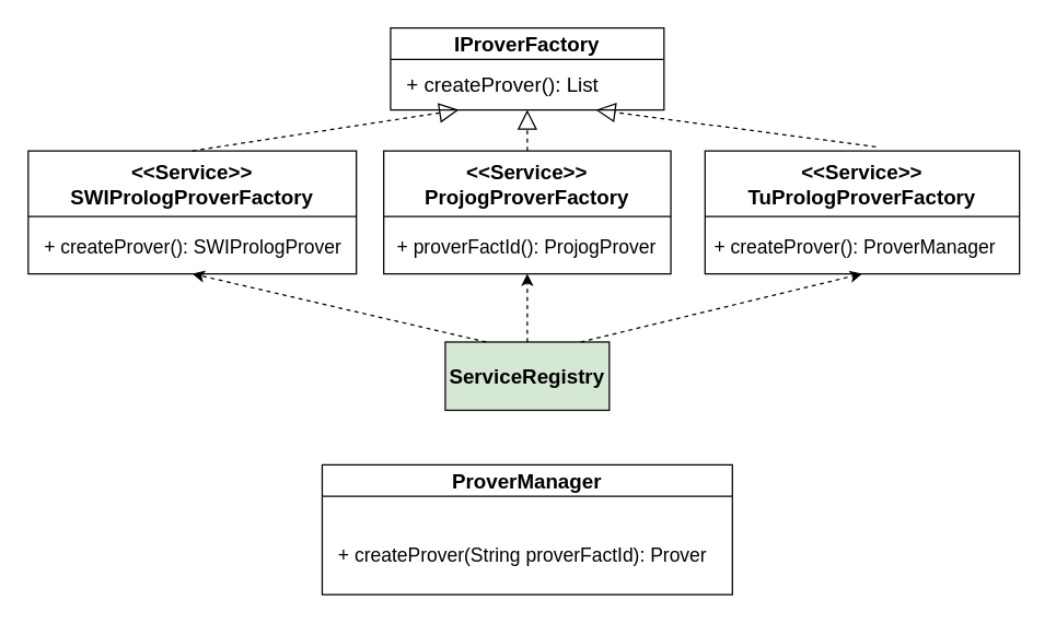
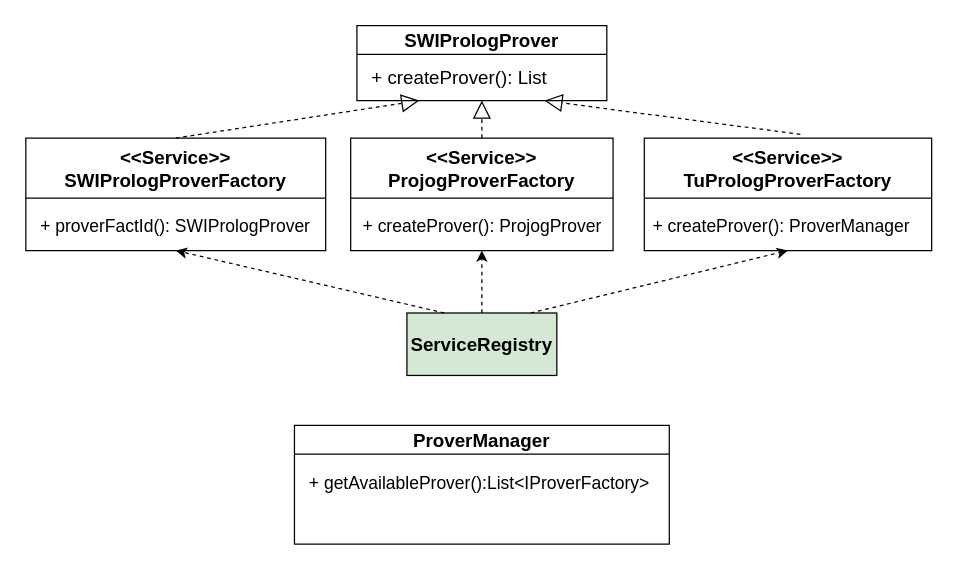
- <mxCell id="15" value="IProverFactory" style="swimlane;fontSize=15;" vertex="1" parent="1"><mxGeometry x="285" width="200" height="60" as="geometry" y="20" /></mxCell>
+ <mxCell id="15" value="SWIPrologProver" style="swimlane;fontSize=15;" vertex="1" parent="1"><mxGeometry x="285" width="200" height="60" as="geometry" y="20" /></mxCell>
- <mxCell id="3" value="&lt;font style=&quot;font-size: 14px&quot;&gt;+ createProver(): SWIPrologProver&lt;/font&gt;" style="text;html=1;resizable=0;points=[];autosize=1;align=left;verticalAlign=top;spacingTop=-4;" vertex="1" parent="2"><mxGeometry x="10" y="60" width="240" height="20" as="geometry" /></mxCell>
+ <mxCell id="3" value="&lt;font style=&quot;font-size: 14px&quot;&gt;+ proverFactId(): SWIPrologProver&lt;/font&gt;" style="text;html=1;resizable=0;points=[];autosize=1;align=left;verticalAlign=top;spacingTop=-4;" vertex="1" parent="2"><mxGeometry x="10" y="60" width="240" height="20" as="geometry" /></mxCell>
- <mxCell id="5" value="&lt;font style=&quot;font-size: 14px&quot;&gt;+ proverFactId(): ProjogProver&lt;/font&gt;" style="text;html=1;resizable=0;points=[];autosize=1;align=left;verticalAlign=top;spacingTop=-4;" vertex="1" parent="4"><mxGeometry x="7.5" y="60" width="210" height="20" as="geometry" /></mxCell>
+ <mxCell id="5" value="&lt;font style=&quot;font-size: 14px&quot;&gt;+ createProver(): ProjogProver&lt;/font&gt;" style="text;html=1;resizable=0;points=[];autosize=1;align=left;verticalAlign=top;spacingTop=-4;" vertex="1" parent="4"><mxGeometry x="7.5" y="60" width="210" height="20" as="geometry" /></mxCell>
+ <mxCell id="10" value="&lt;font style=&quot;font-size: 14px&quot;&gt;+ getAvailableProver():List&amp;lt;IProverFactory&amp;gt;&lt;/font&gt;" style="text;html=1;resizable=0;points=[];autosize=1;align=left;verticalAlign=top;spacingTop=-4;" vertex="1" parent="9"><mxGeometry x="10" y="35" width="290" height="20" as="geometry" /></mxCell>
- <mxCell id="11" value="&lt;font style=&quot;font-size: 14px&quot;&gt;+ createProver(String proverFactId): Prover&lt;/font&gt;" style="text;html=1;resizable=0;points=[];autosize=1;align=left;verticalAlign=top;spacingTop=-4;" vertex="1" parent="9"><mxGeometry x="10" y="55" width="290" height="20" as="geometry" /></mxCell>
